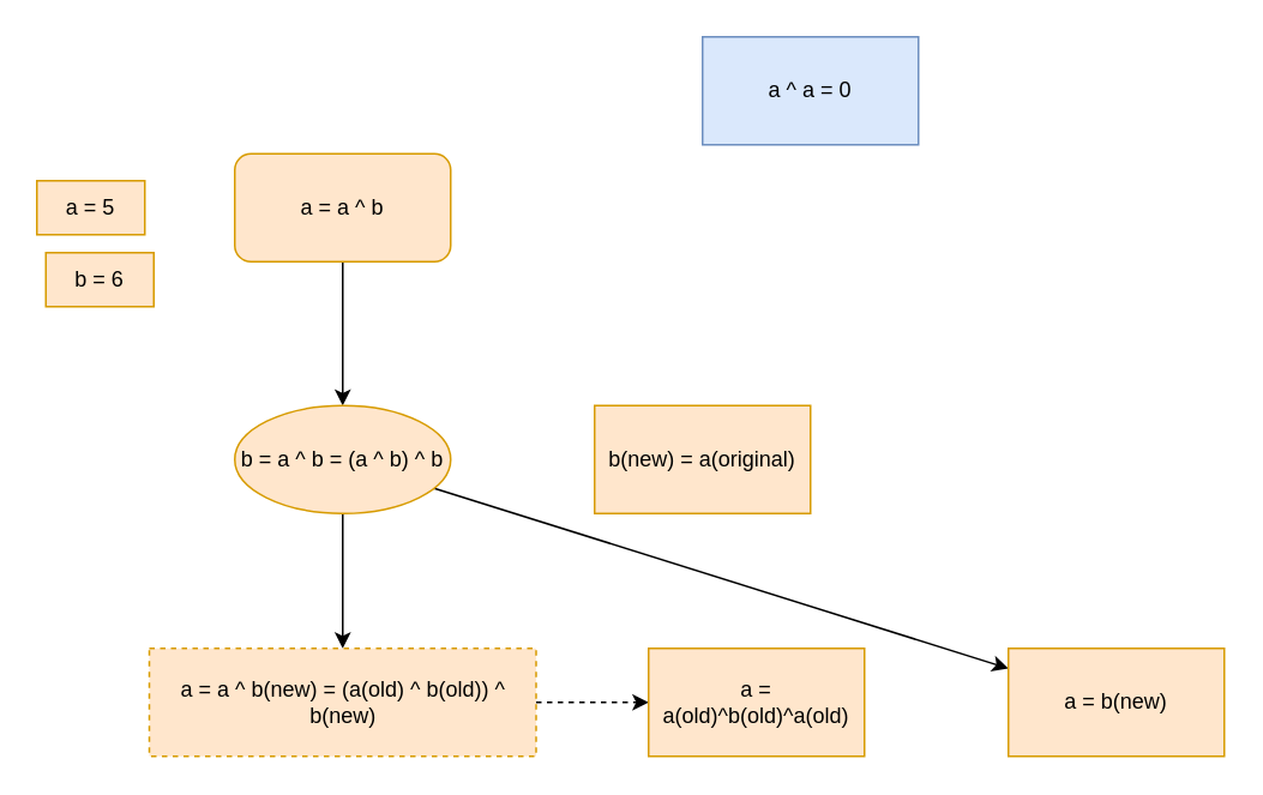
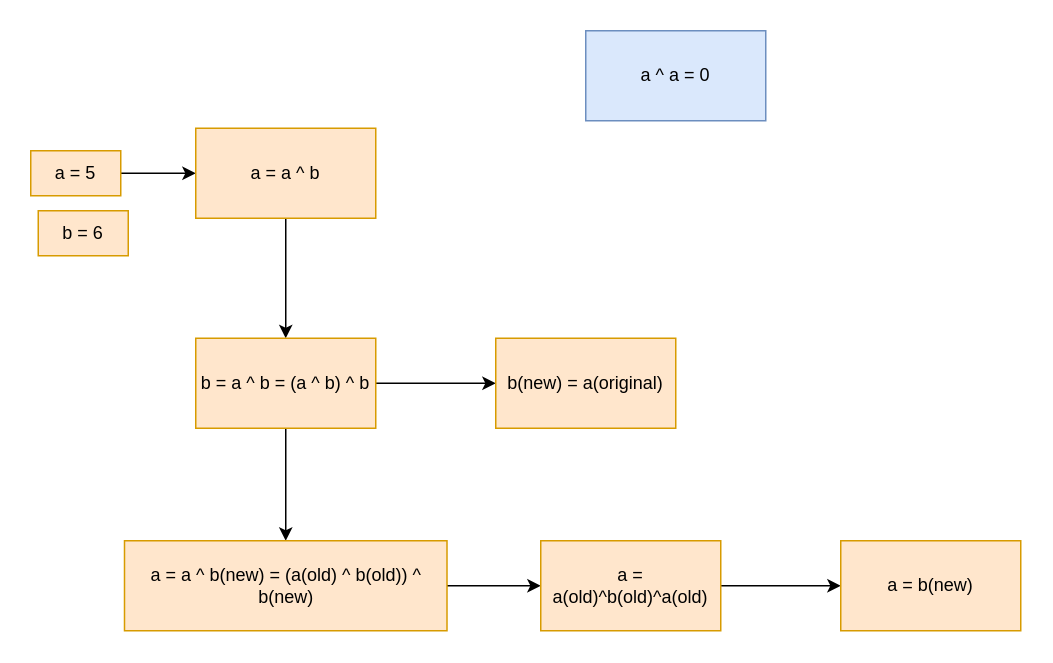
+ <mxCell id="2" value="" style="edgeStyle=none;html=1;" parent="1" source="3" target="6" edge="1"><mxGeometry relative="1" as="geometry" /></mxCell>
- <mxCell id="6" value="a = a ^ b" style="whiteSpace=wrap;html=1;fillColor=#ffe6cc;strokeColor=#d79b00;gradientColor=none;rounded=1;" parent="1" vertex="1"><mxGeometry x="130" y="85" width="120" height="60" as="geometry" /></mxCell>
+ <mxCell id="6" value="a = a ^ b" style="whiteSpace=wrap;html=1;fillColor=#ffe6cc;strokeColor=#d79b00;gradientColor=none;rounded=0;" parent="1" vertex="1"><mxGeometry x="130" y="85" width="120" height="60" as="geometry" /></mxCell>
- <mxCell id="9" value="b = a ^ b = (a ^ b) ^ b" style="ellipse;whiteSpace=wrap;html=1;fillColor=#ffe6cc;strokeColor=#d79b00;gradientColor=none;" parent="1" vertex="1"><mxGeometry x="130" y="225" width="120" height="60" as="geometry" /></mxCell>
+ <mxCell id="9" value="b = a ^ b = (a ^ b) ^ b" style="whiteSpace=wrap;html=1;fillColor=#ffe6cc;strokeColor=#d79b00;gradientColor=none;rounded=0;" parent="1" vertex="1"><mxGeometry x="130" y="225" width="120" height="60" as="geometry" /></mxCell>
- <mxCell id="8" value="" style="edgeStyle=none;html=1;" parent="1" source="9" target="16" edge="1"><mxGeometry relative="1" as="geometry" /></mxCell>
+ <mxCell id="8" value="" style="edgeStyle=none;html=1;" parent="1" source="9" target="12" edge="1"><mxGeometry relative="1" as="geometry" /></mxCell>
- <mxCell id="11" value="a = a ^ b(new) = (a(old) ^ b(old)) ^ b(new)" style="whiteSpace=wrap;html=1;fillColor=#ffe6cc;strokeColor=#d79b00;gradientColor=none;rounded=0;dashed=1;" parent="1" vertex="1"><mxGeometry x="82.5" y="360" width="215" height="60" as="geometry" /></mxCell>
+ <mxCell id="11" value="a = a ^ b(new) = (a(old) ^ b(old)) ^ b(new)" style="whiteSpace=wrap;html=1;fillColor=#ffe6cc;strokeColor=#d79b00;gradientColor=none;rounded=0;" parent="1" vertex="1"><mxGeometry x="82.5" y="360" width="215" height="60" as="geometry" /></mxCell>
- <mxCell id="10" value="" style="edgeStyle=none;html=1;dashed=1;" parent="1" source="11" target="15" edge="1"><mxGeometry relative="1" as="geometry" /></mxCell>
+ <mxCell id="10" value="" style="edgeStyle=none;html=1;" parent="1" source="11" target="15" edge="1"><mxGeometry relative="1" as="geometry" /></mxCell>
+ <mxCell id="14" value="" style="edgeStyle=none;html=1;" parent="1" source="15" target="16" edge="1"><mxGeometry relative="1" as="geometry" /></mxCell>
